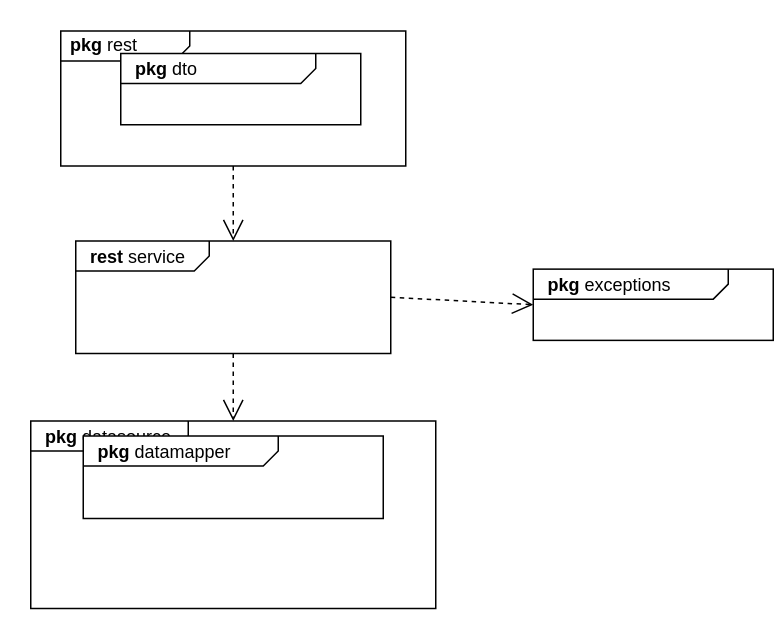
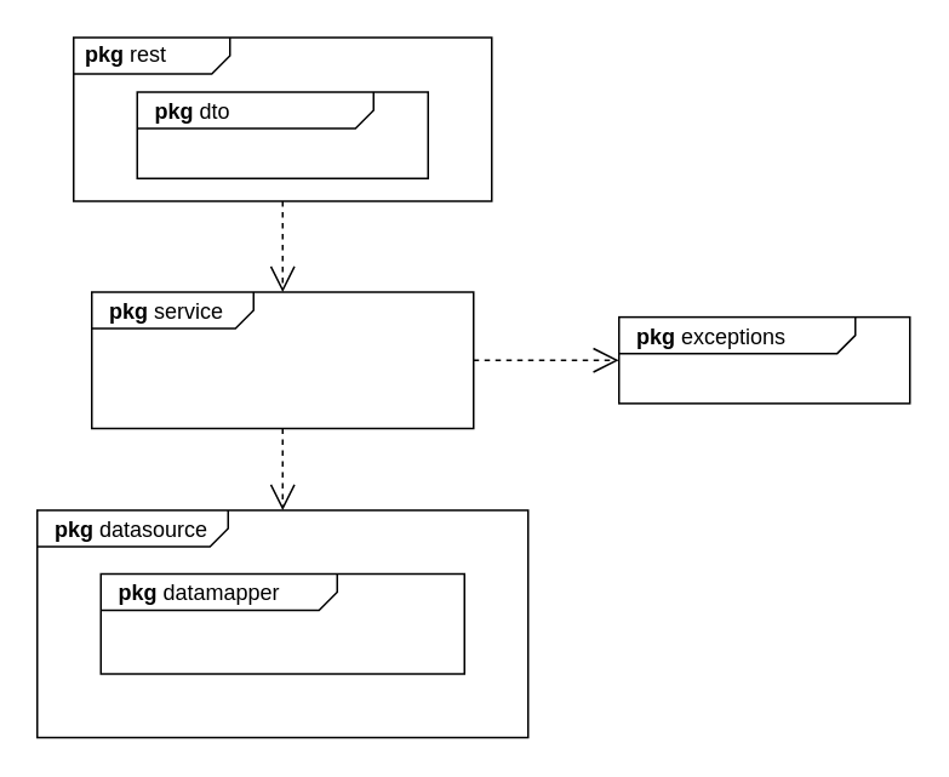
- <mxCell id="10" value="&lt;p style=&quot;margin: 0px ; margin-top: 4px ; margin-left: 10px ; text-align: left&quot;&gt;&lt;b&gt;pkg&lt;/b&gt;&amp;nbsp;dto&lt;/p&gt;&lt;p style=&quot;margin: 0px ; margin-top: 4px ; margin-left: 10px ; text-align: left&quot;&gt;&lt;br&gt;&lt;/p&gt;" style="html=1;shape=mxgraph.sysml.package;xSize=90;align=left;spacingLeft=10;overflow=fill;strokeWidth=1;recursiveResize=0;labelX=130.8;" vertex="1" parent="1"><mxGeometry x="80" y="35" width="160" height="47.5" as="geometry" /></mxCell>
+ <mxCell id="10" value="&lt;p style=&quot;margin: 0px ; margin-top: 4px ; margin-left: 10px ; text-align: left&quot;&gt;&lt;b&gt;pkg&lt;/b&gt;&amp;nbsp;dto&lt;/p&gt;&lt;p style=&quot;margin: 0px ; margin-top: 4px ; margin-left: 10px ; text-align: left&quot;&gt;&lt;br&gt;&lt;/p&gt;" style="html=1;shape=mxgraph.sysml.package;xSize=90;align=left;spacingLeft=10;overflow=fill;strokeWidth=1;recursiveResize=0;labelX=130.8;" vertex="1" parent="1"><mxGeometry x="75" y="50" width="160" height="47.5" as="geometry" /></mxCell>
- <mxCell id="4" value="&lt;p style=&quot;margin: 0px ; margin-top: 4px ; margin-left: 10px ; text-align: left&quot;&gt;&lt;b&gt;rest&lt;/b&gt;&amp;nbsp;service&lt;/p&gt;" style="html=1;shape=mxgraph.sysml.package;xSize=90;align=left;spacingLeft=10;overflow=fill;strokeWidth=1;recursiveResize=0;labelX=89.47;" parent="1" vertex="1"><mxGeometry x="50" y="160" width="210" height="75" as="geometry" /></mxCell>
+ <mxCell id="4" value="&lt;p style=&quot;margin: 0px ; margin-top: 4px ; margin-left: 10px ; text-align: left&quot;&gt;&lt;b&gt;pkg&lt;/b&gt;&amp;nbsp;service&lt;/p&gt;" style="html=1;shape=mxgraph.sysml.package;xSize=90;align=left;spacingLeft=10;overflow=fill;strokeWidth=1;recursiveResize=0;labelX=89.47;" parent="1" vertex="1"><mxGeometry x="50" y="160" width="210" height="75" as="geometry" /></mxCell>
- <mxCell id="5" value="&lt;p style=&quot;margin: 0px ; margin-top: 4px ; margin-left: 10px ; text-align: left&quot;&gt;&lt;b&gt;pkg&lt;/b&gt;&amp;nbsp;exceptions&lt;/p&gt;" style="html=1;shape=mxgraph.sysml.package;xSize=90;align=left;spacingLeft=10;overflow=fill;strokeWidth=1;recursiveResize=0;labelX=130.8;" parent="1" vertex="1"><mxGeometry x="355" y="178.75" width="160" height="47.5" as="geometry" /></mxCell>
+ <mxCell id="5" value="&lt;p style=&quot;margin: 0px ; margin-top: 4px ; margin-left: 10px ; text-align: left&quot;&gt;&lt;b&gt;pkg&lt;/b&gt;&amp;nbsp;exceptions&lt;/p&gt;" style="html=1;shape=mxgraph.sysml.package;xSize=90;align=left;spacingLeft=10;overflow=fill;strokeWidth=1;recursiveResize=0;labelX=130.8;" parent="1" vertex="1"><mxGeometry x="340" y="173.75" width="160" height="47.5" as="geometry" /></mxCell>
- <mxCell id="6" value="&lt;p style=&quot;margin: 0px ; margin-top: 4px ; margin-left: 10px ; text-align: left&quot;&gt;&lt;b&gt;pkg&lt;/b&gt;&amp;nbsp;datamapper&lt;/p&gt;" style="html=1;shape=mxgraph.sysml.package;xSize=90;align=left;spacingLeft=10;overflow=fill;strokeWidth=1;recursiveResize=0;labelX=130.8;" parent="1" vertex="1"><mxGeometry x="55" y="290" width="200" height="55" as="geometry" /></mxCell>
+ <mxCell id="6" value="&lt;p style=&quot;margin: 0px ; margin-top: 4px ; margin-left: 10px ; text-align: left&quot;&gt;&lt;b&gt;pkg&lt;/b&gt;&amp;nbsp;datamapper&lt;/p&gt;" style="html=1;shape=mxgraph.sysml.package;xSize=90;align=left;spacingLeft=10;overflow=fill;strokeWidth=1;recursiveResize=0;labelX=130.8;" parent="1" vertex="1"><mxGeometry x="55" y="315" width="200" height="55" as="geometry" /></mxCell>
